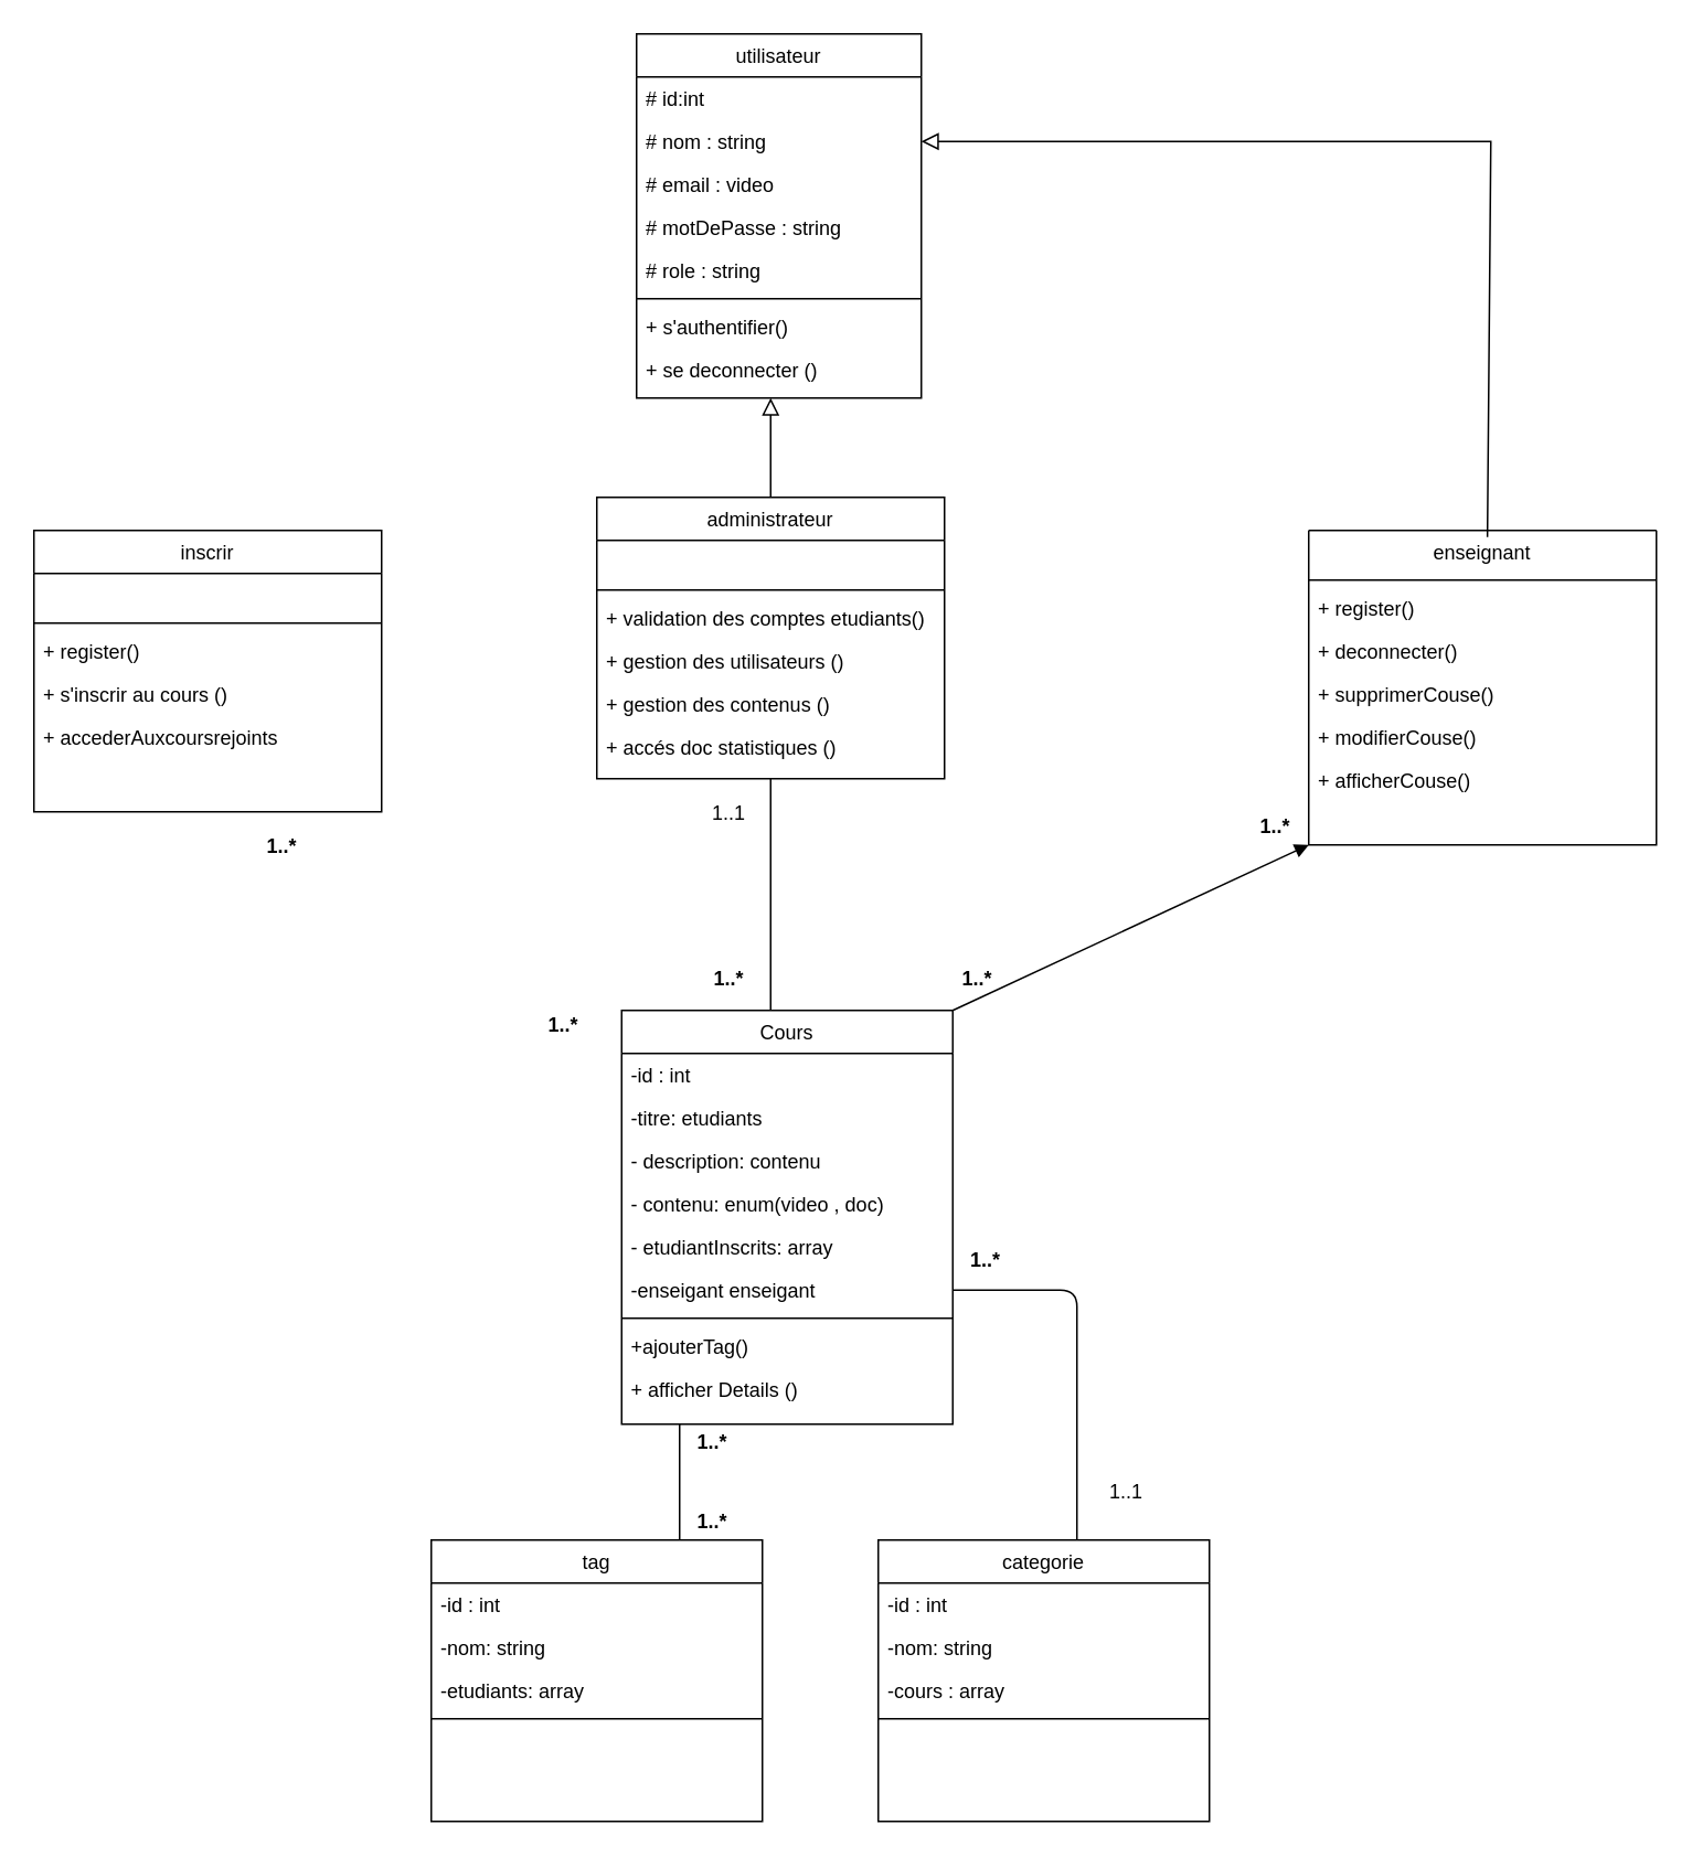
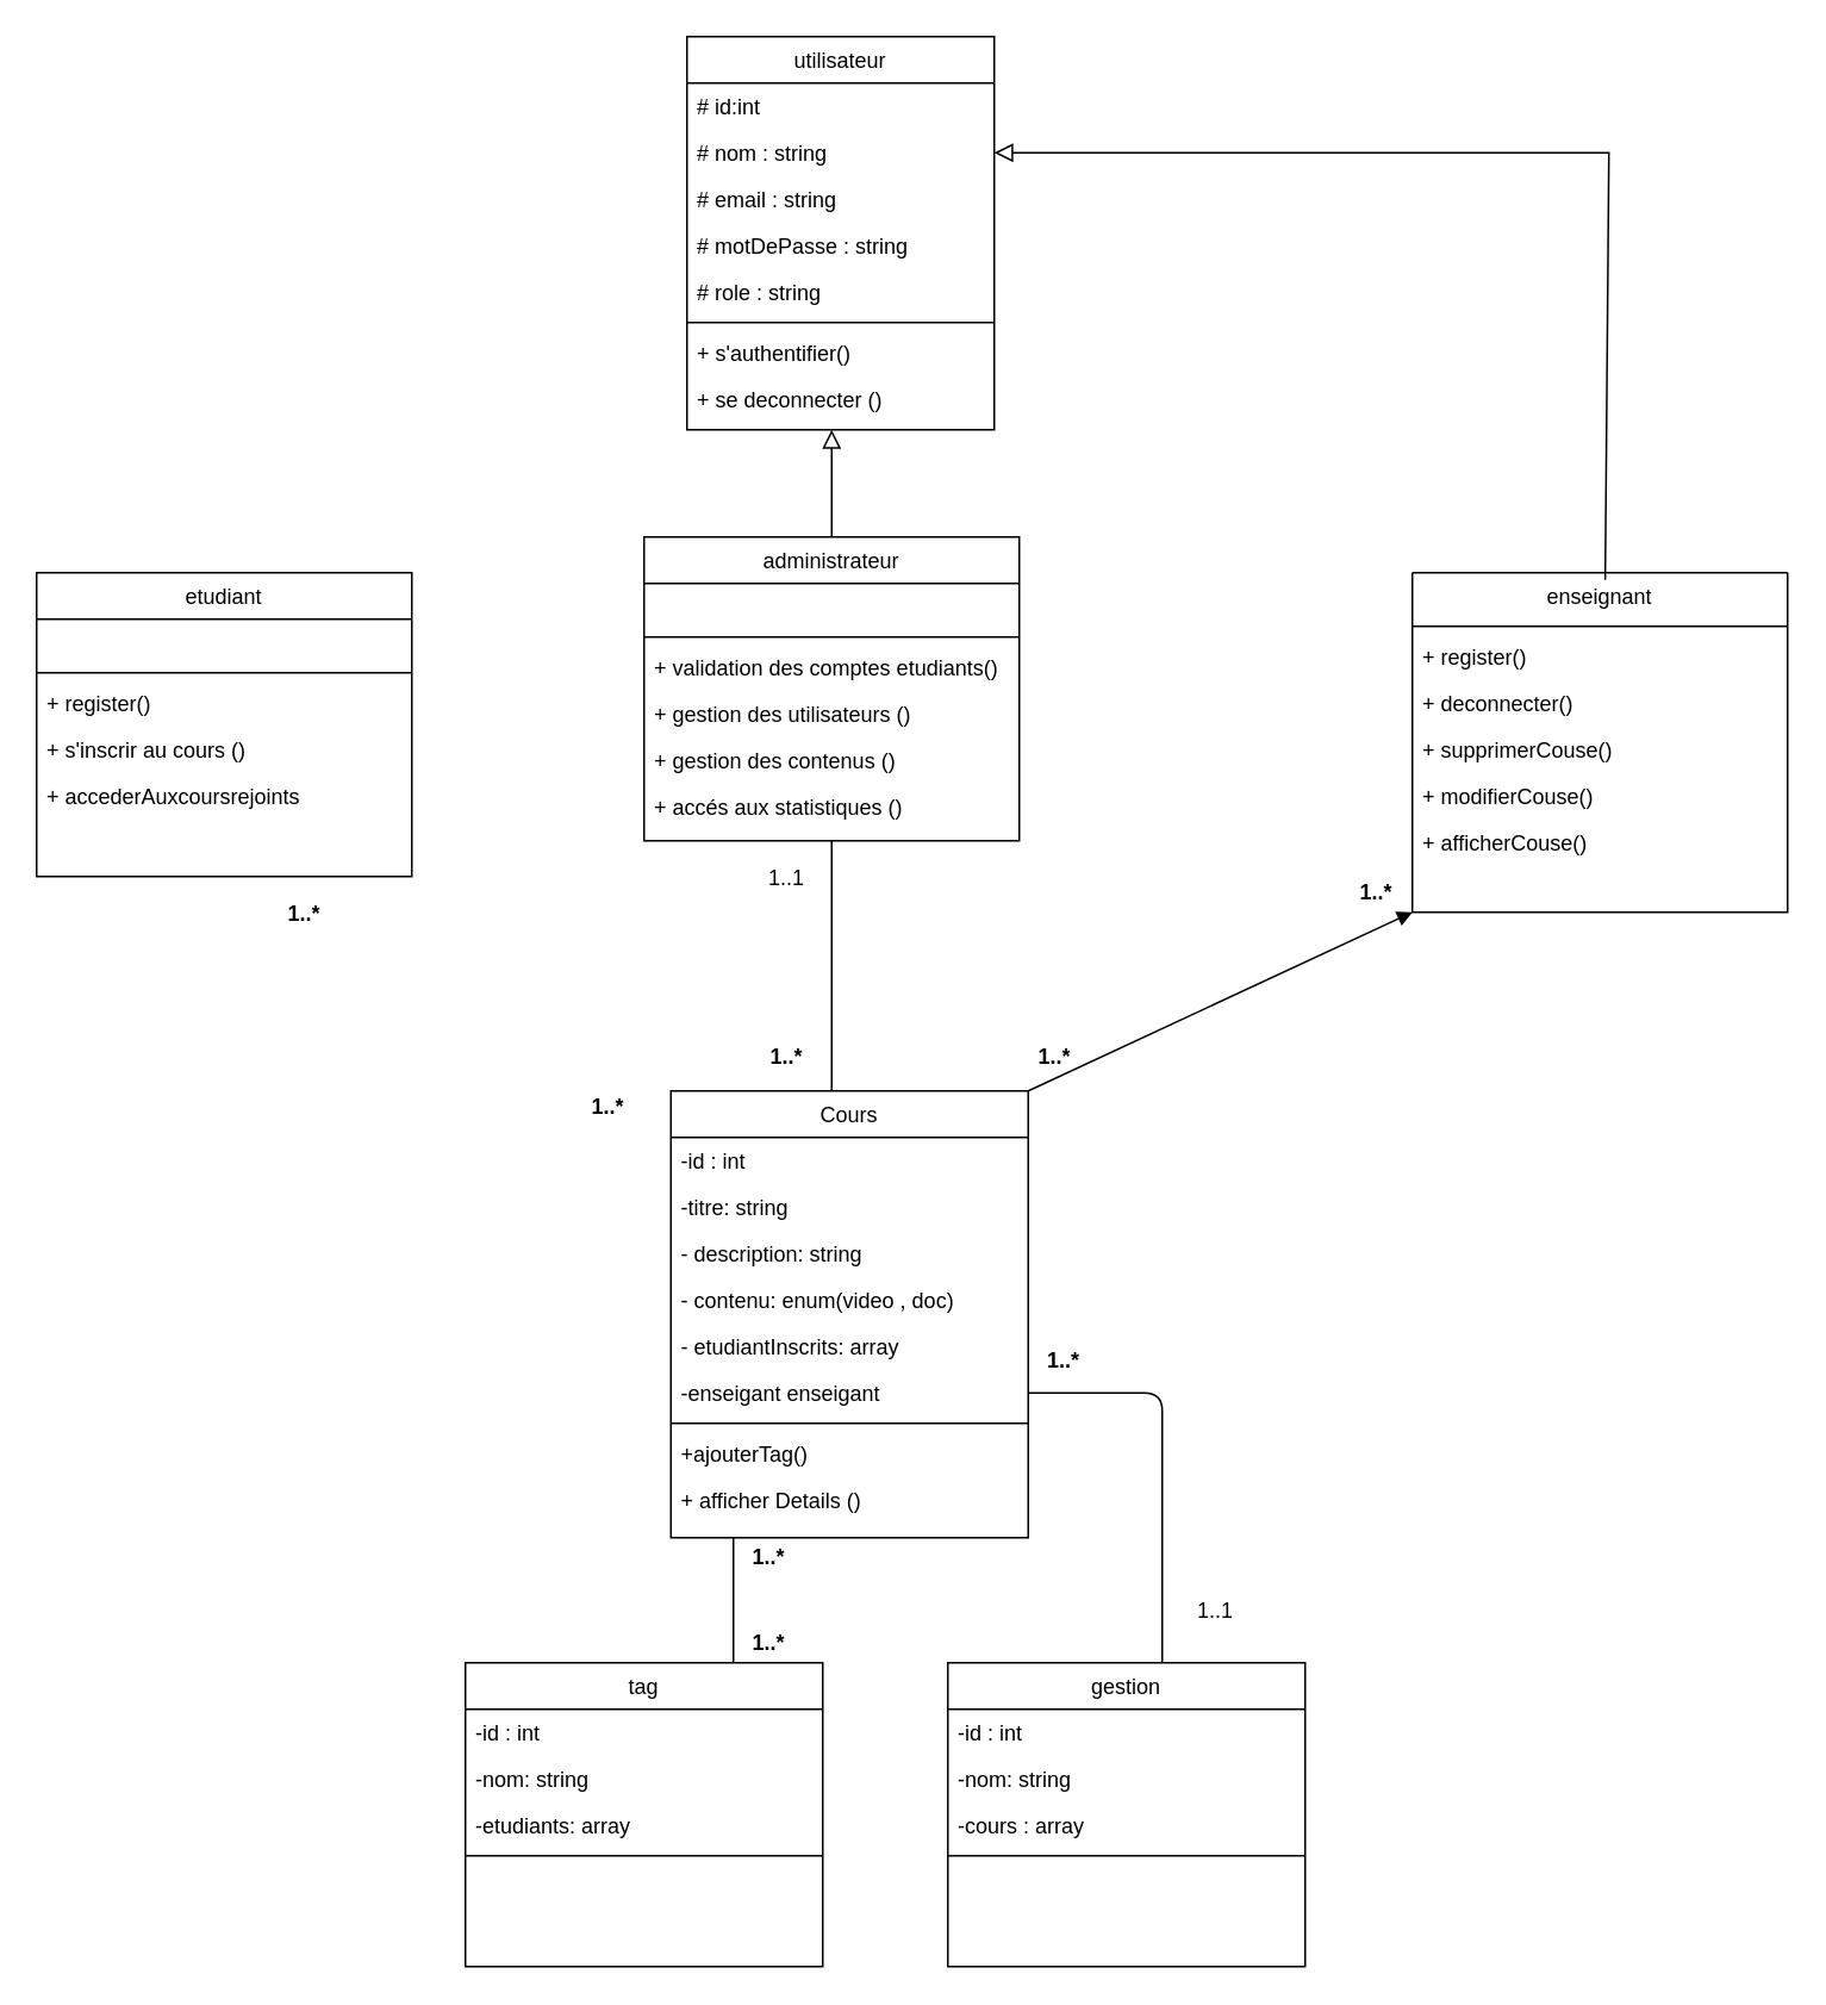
- <mxCell id="5" value="# email : video" style="text;align=left;verticalAlign=top;spacingLeft=4;spacingRight=4;overflow=hidden;rotatable=0;points=[[0,0.5],[1,0.5]];portConstraint=eastwest;rounded=0;shadow=0;html=0;" vertex="1" parent="2"><mxGeometry y="78" width="172" height="26" as="geometry" /></mxCell>
+ <mxCell id="5" value="# email : string" style="text;align=left;verticalAlign=top;spacingLeft=4;spacingRight=4;overflow=hidden;rotatable=0;points=[[0,0.5],[1,0.5]];portConstraint=eastwest;rounded=0;shadow=0;html=0;" vertex="1" parent="2"><mxGeometry y="78" width="172" height="26" as="geometry" /></mxCell>
- <mxCell id="30" value="inscrir" style="swimlane;fontStyle=0;align=center;verticalAlign=top;childLayout=stackLayout;horizontal=1;startSize=26;horizontalStack=0;resizeParent=1;resizeLast=0;collapsible=1;marginBottom=0;rounded=0;shadow=0;strokeWidth=1;" vertex="1" parent="1"><mxGeometry x="20" y="320" width="210" height="170" as="geometry"><mxRectangle x="550" y="140" width="160" height="26" as="alternateBounds" /></mxGeometry></mxCell>
+ <mxCell id="30" value="etudiant" style="swimlane;fontStyle=0;align=center;verticalAlign=top;childLayout=stackLayout;horizontal=1;startSize=26;horizontalStack=0;resizeParent=1;resizeLast=0;collapsible=1;marginBottom=0;rounded=0;shadow=0;strokeWidth=1;" vertex="1" parent="1"><mxGeometry x="20" y="320" width="210" height="170" as="geometry"><mxRectangle x="550" y="140" width="160" height="26" as="alternateBounds" /></mxGeometry></mxCell>
- <mxCell id="19" value="+ accés doc statistiques ()" style="text;align=left;verticalAlign=top;spacingLeft=4;spacingRight=4;overflow=hidden;rotatable=0;points=[[0,0.5],[1,0.5]];portConstraint=eastwest;" vertex="1" parent="13"><mxGeometry y="138" width="210" height="26" as="geometry" /></mxCell>
+ <mxCell id="19" value="+ accés aux statistiques ()" style="text;align=left;verticalAlign=top;spacingLeft=4;spacingRight=4;overflow=hidden;rotatable=0;points=[[0,0.5],[1,0.5]];portConstraint=eastwest;" vertex="1" parent="13"><mxGeometry y="138" width="210" height="26" as="geometry" /></mxCell>
- <mxCell id="22" value="-titre: etudiants" style="text;align=left;verticalAlign=top;spacingLeft=4;spacingRight=4;overflow=hidden;rotatable=0;points=[[0,0.5],[1,0.5]];portConstraint=eastwest;" vertex="1" parent="20"><mxGeometry y="52" width="200" height="26" as="geometry" /></mxCell>
+ <mxCell id="22" value="-titre: string" style="text;align=left;verticalAlign=top;spacingLeft=4;spacingRight=4;overflow=hidden;rotatable=0;points=[[0,0.5],[1,0.5]];portConstraint=eastwest;" vertex="1" parent="20"><mxGeometry y="52" width="200" height="26" as="geometry" /></mxCell>
- <mxCell id="23" value="- description: contenu " style="text;align=left;verticalAlign=top;spacingLeft=4;spacingRight=4;overflow=hidden;rotatable=0;points=[[0,0.5],[1,0.5]];portConstraint=eastwest;" vertex="1" parent="20"><mxGeometry y="78" width="200" height="26" as="geometry" /></mxCell>
+ <mxCell id="23" value="- description: string " style="text;align=left;verticalAlign=top;spacingLeft=4;spacingRight=4;overflow=hidden;rotatable=0;points=[[0,0.5],[1,0.5]];portConstraint=eastwest;" vertex="1" parent="20"><mxGeometry y="78" width="200" height="26" as="geometry" /></mxCell>
- <mxCell id="49" value="categorie" style="swimlane;fontStyle=0;align=center;verticalAlign=top;childLayout=stackLayout;horizontal=1;startSize=26;horizontalStack=0;resizeParent=1;resizeLast=0;collapsible=1;marginBottom=0;rounded=0;shadow=0;strokeWidth=1;" vertex="1" parent="1"><mxGeometry x="530" y="930" width="200" height="170" as="geometry"><mxRectangle x="550" y="140" width="160" height="26" as="alternateBounds" /></mxGeometry></mxCell>
+ <mxCell id="49" value="gestion" style="swimlane;fontStyle=0;align=center;verticalAlign=top;childLayout=stackLayout;horizontal=1;startSize=26;horizontalStack=0;resizeParent=1;resizeLast=0;collapsible=1;marginBottom=0;rounded=0;shadow=0;strokeWidth=1;" vertex="1" parent="1"><mxGeometry x="530" y="930" width="200" height="170" as="geometry"><mxRectangle x="550" y="140" width="160" height="26" as="alternateBounds" /></mxGeometry></mxCell>
